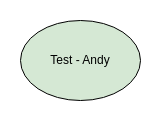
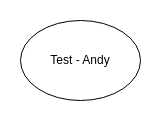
- <mxCell id="2" value="Test - Andy" style="ellipse;whiteSpace=wrap;html=1;fillColor=#d5e8d4;" vertex="1" parent="1"><mxGeometry x="20" y="20" width="120" height="80" as="geometry" /></mxCell>
+ <mxCell id="2" value="Test - Andy" style="ellipse;whiteSpace=wrap;html=1;" vertex="1" parent="1"><mxGeometry x="20" y="20" width="120" height="80" as="geometry" /></mxCell>
